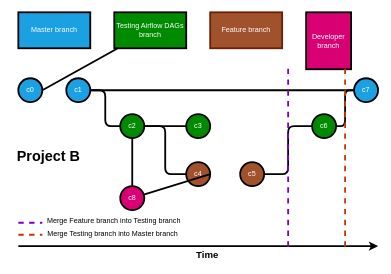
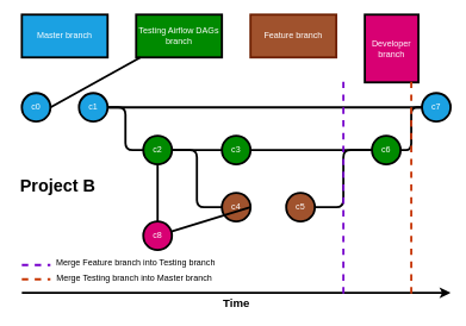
+ <mxCell id="29" value="" style="endArrow=none;html=1;strokeWidth=3;entryX=0;entryY=0.5;entryDx=0;entryDy=0;exitX=1;exitY=0.5;exitDx=0;exitDy=0;" edge="1" parent="1" source="13" target="16"><mxGeometry width="50" height="50" relative="1" as="geometry"><mxPoint x="360" y="300" as="sourcePoint" /><mxPoint x="410" y="300" as="targetPoint" /></mxGeometry></mxCell>
- <mxCell id="20" value="Time" style="text;html=1;align=center;verticalAlign=middle;resizable=0;points=[];autosize=1;fontSize=16;fontFamily=Helvetica;fontStyle=1" parent="1" vertex="1"><mxGeometry x="320" y="415" width="50" height="20" as="geometry" /></mxCell>
+ <mxCell id="20" value="Time" style="text;html=1;align=center;verticalAlign=middle;resizable=0;points=[];autosize=1;fontSize=16;fontFamily=Helvetica;fontStyle=1" parent="1" vertex="1"><mxGeometry x="305" y="415" width="50" height="20" as="geometry" /></mxCell>
